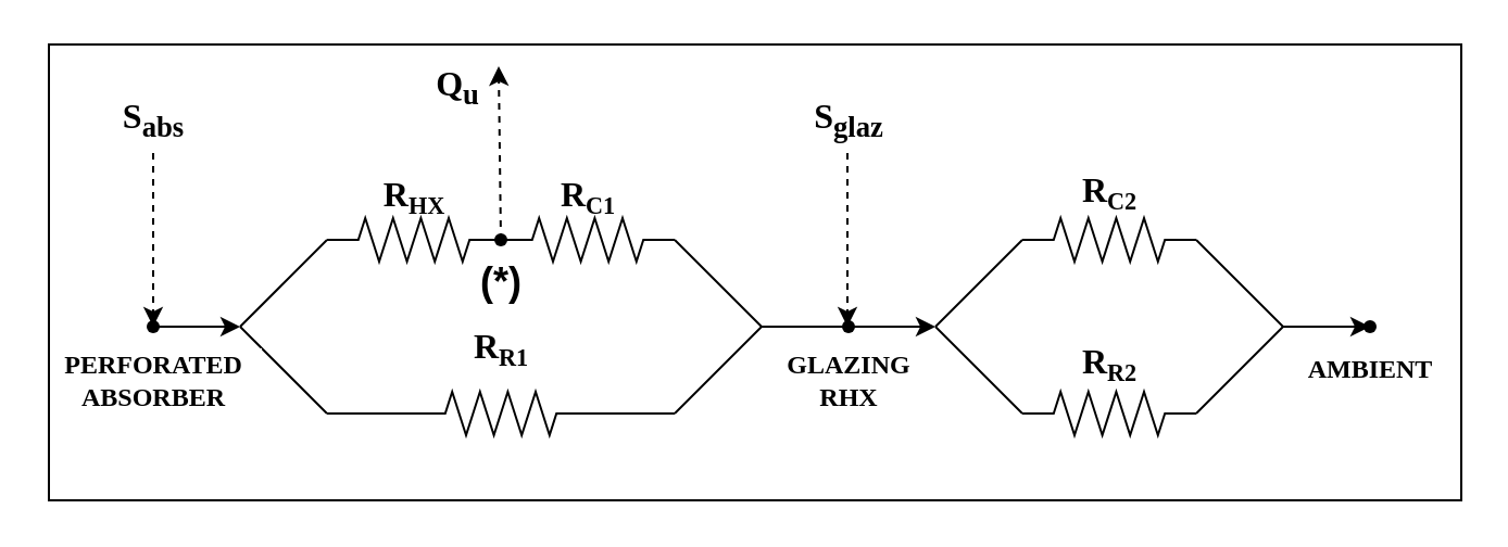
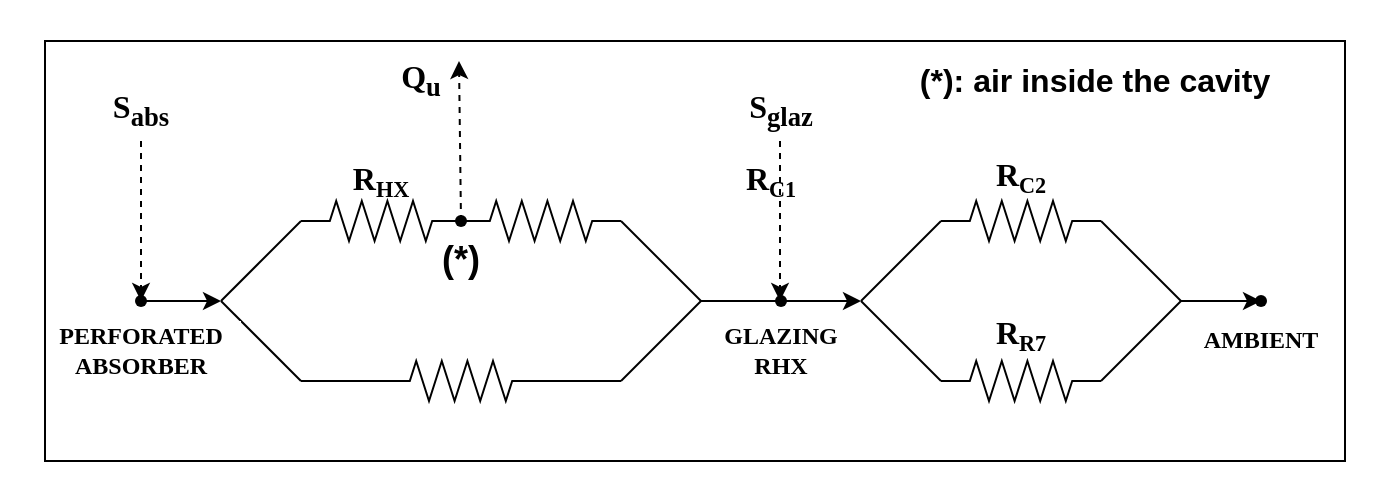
+ <mxCell id="44" value="&lt;b&gt;&lt;font style=&quot;font-size: 16px&quot;&gt;(*): air inside the cavity&lt;/font&gt;&lt;/b&gt;" style="text;html=1;align=center;verticalAlign=middle;resizable=0;points=[];autosize=1;strokeColor=none;fillColor=none;fontSize=18;" parent="1" vertex="1"><mxGeometry x="452" y="25" width="190" height="30" as="geometry" /></mxCell>
- <mxCell id="42" value="&lt;b&gt;&lt;font style=&quot;font-size: 16px&quot;&gt;R&lt;/font&gt;&lt;font style=&quot;font-size: 13.333px&quot;&gt;&lt;sub&gt;C1&lt;/sub&gt;&lt;/font&gt;&lt;/b&gt;" style="text;html=1;align=center;verticalAlign=middle;resizable=0;points=[];autosize=1;strokeColor=none;fillColor=none;fontFamily=Times New Roman;" parent="1" vertex="1"><mxGeometry x="250" y="80" width="40" height="20" as="geometry" /></mxCell>
+ <mxCell id="42" value="&lt;b&gt;&lt;font style=&quot;font-size: 16px&quot;&gt;R&lt;/font&gt;&lt;font style=&quot;font-size: 13.333px&quot;&gt;&lt;sub&gt;C1&lt;/sub&gt;&lt;/font&gt;&lt;/b&gt;" style="text;html=1;align=center;verticalAlign=middle;resizable=0;points=[];autosize=1;strokeColor=none;fillColor=none;fontFamily=Times New Roman;" parent="1" vertex="1"><mxGeometry x="365" y="80" width="40" height="20" as="geometry" /></mxCell>
- <mxCell id="39" value="&lt;b&gt;&lt;font style=&quot;font-size: 16px&quot;&gt;R&lt;/font&gt;&lt;font style=&quot;font-size: 13.333px&quot;&gt;&lt;sub&gt;R1&lt;/sub&gt;&lt;/font&gt;&lt;/b&gt;" style="text;html=1;align=center;verticalAlign=middle;resizable=0;points=[];autosize=1;strokeColor=none;fillColor=none;fontFamily=Times New Roman;" parent="1" vertex="1"><mxGeometry x="210" y="150" width="40" height="20" as="geometry" /></mxCell>
- <mxCell id="40" value="&lt;b&gt;&lt;font style=&quot;font-size: 16px&quot;&gt;R&lt;/font&gt;&lt;font style=&quot;font-size: 13.333px&quot;&gt;&lt;sub&gt;R2&lt;/sub&gt;&lt;/font&gt;&lt;/b&gt;" style="text;html=1;align=center;verticalAlign=middle;resizable=0;points=[];autosize=1;strokeColor=none;fillColor=none;fontFamily=Times New Roman;" parent="1" vertex="1"><mxGeometry x="490" y="157" width="40" height="20" as="geometry" /></mxCell>
+ <mxCell id="40" value="&lt;b&gt;&lt;font style=&quot;font-size: 16px&quot;&gt;R&lt;/font&gt;&lt;font style=&quot;font-size: 13.333px&quot;&gt;&lt;sub&gt;R7&lt;/sub&gt;&lt;/font&gt;&lt;/b&gt;" style="text;html=1;align=center;verticalAlign=middle;resizable=0;points=[];autosize=1;strokeColor=none;fillColor=none;fontFamily=Times New Roman;" parent="1" vertex="1"><mxGeometry x="490" y="157" width="40" height="20" as="geometry" /></mxCell>
